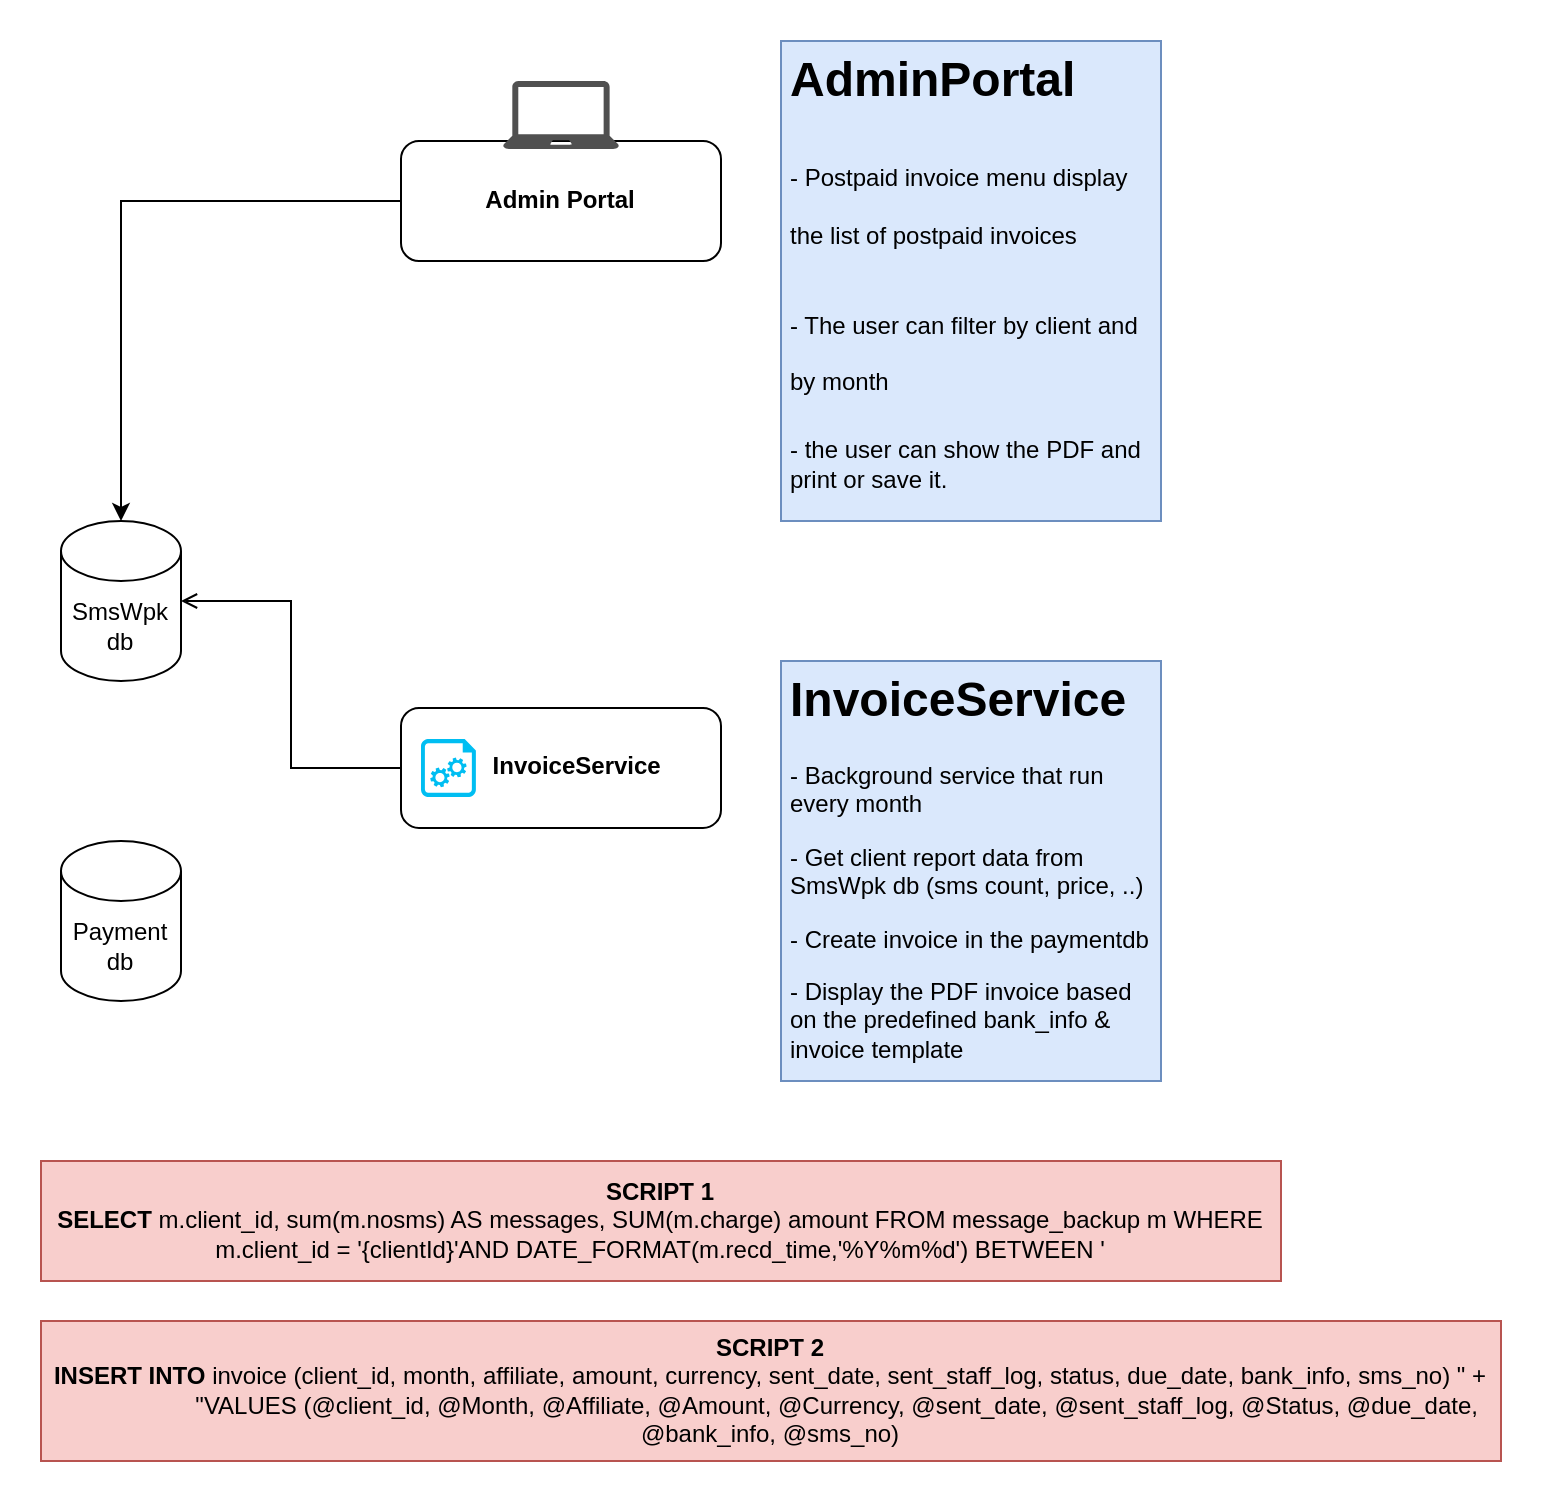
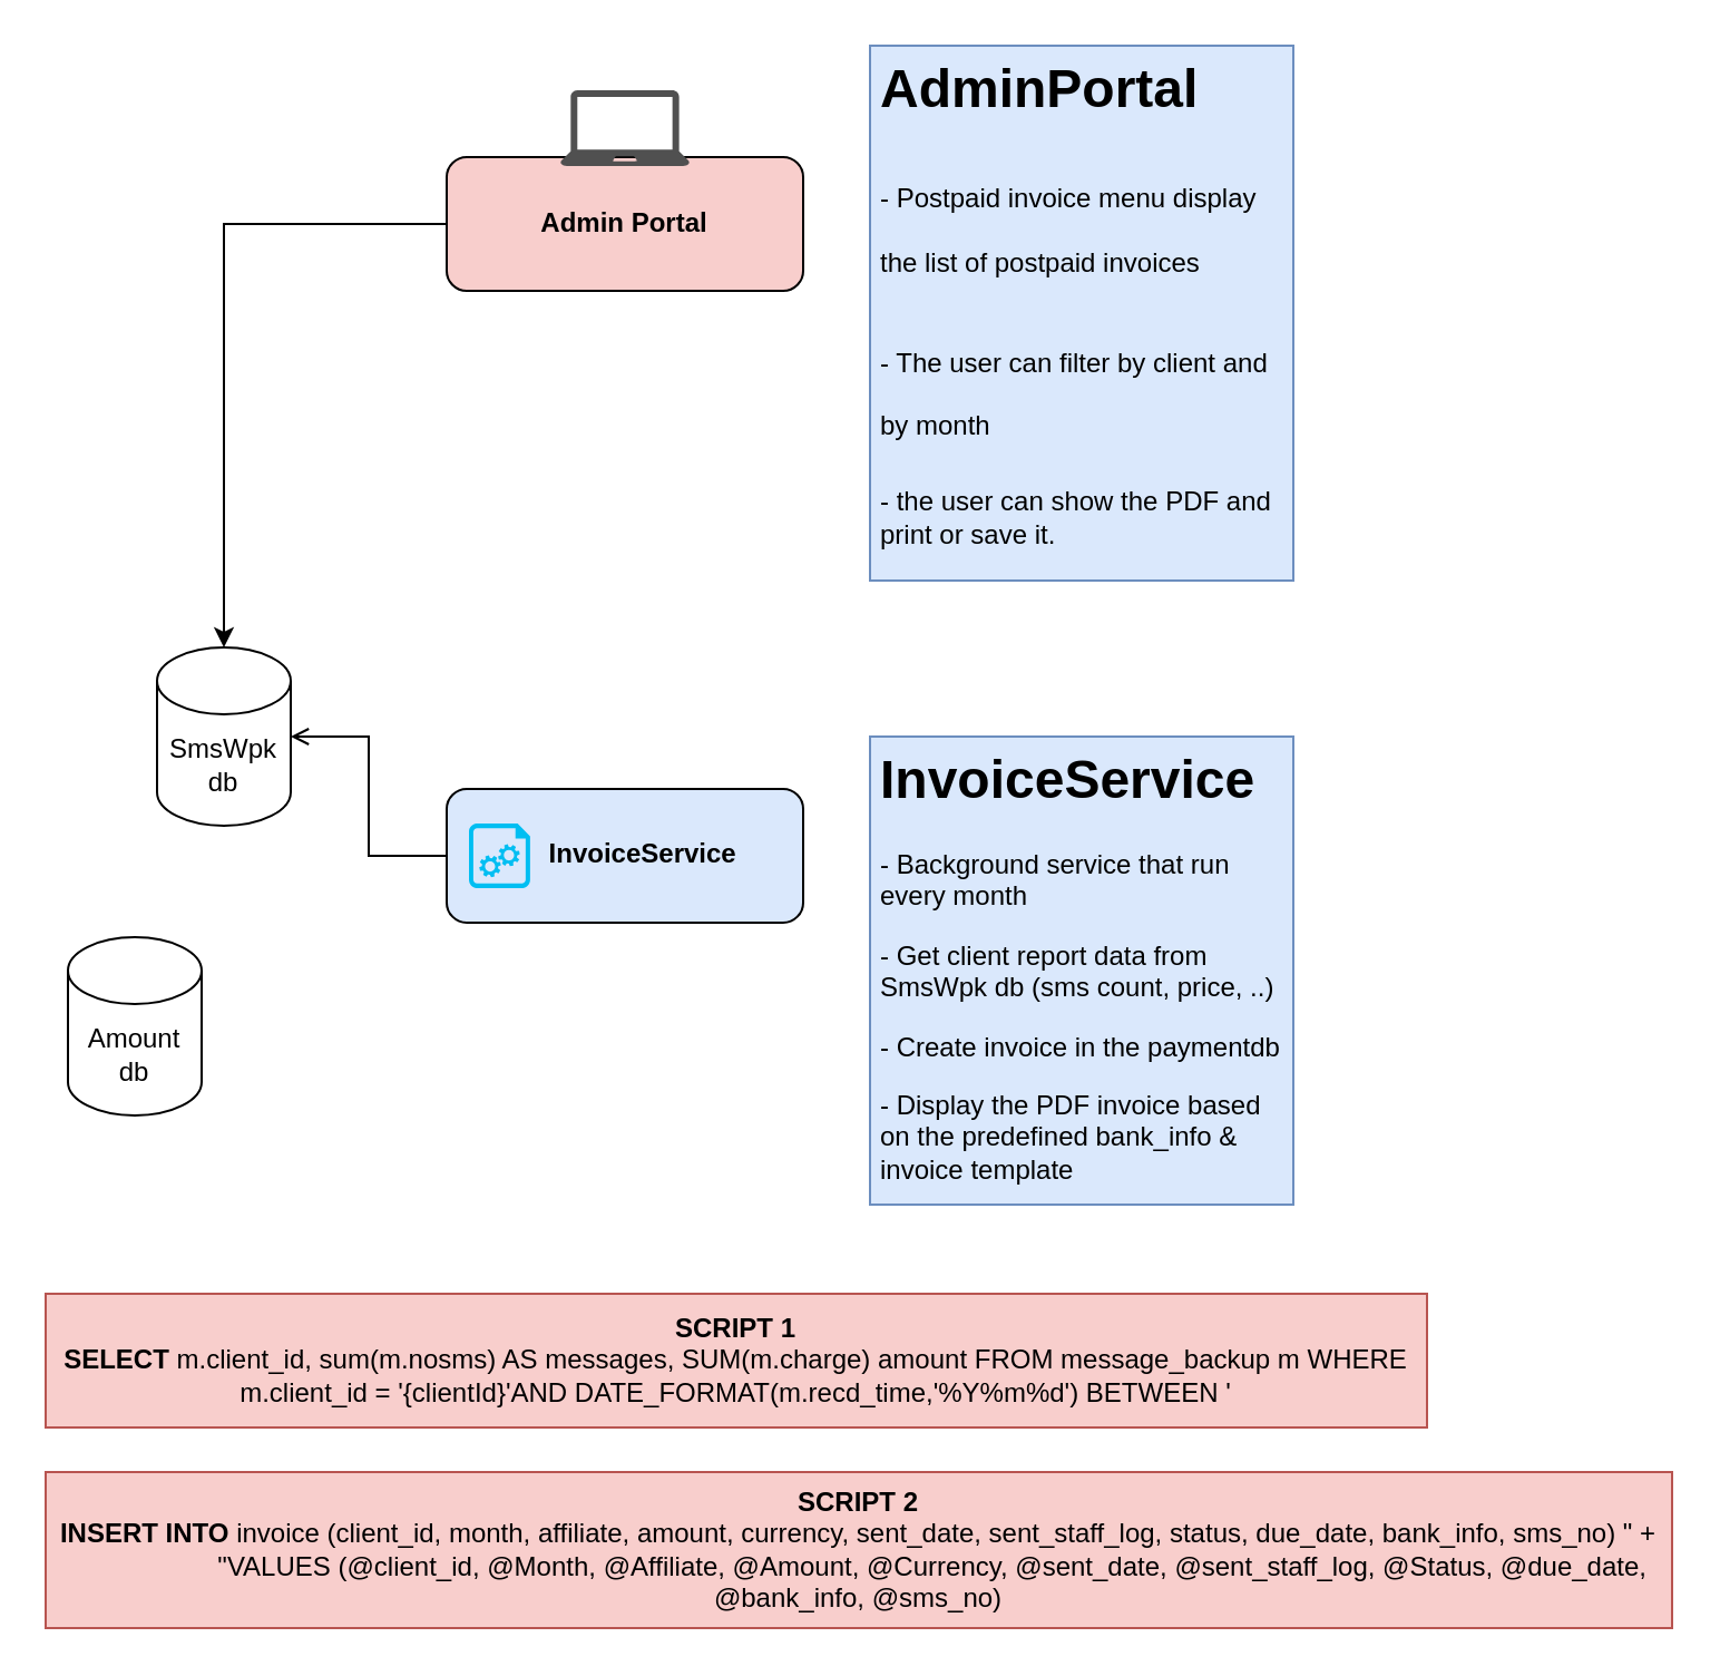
- <mxCell id="14" value="&lt;b&gt;Admin Portal&lt;/b&gt;" style="rounded=1;whiteSpace=wrap;html=1;fontSize=12;glass=0;strokeWidth=1;shadow=0;" vertex="1" parent="13"><mxGeometry y="30" width="160" height="60" as="geometry" /></mxCell>
+ <mxCell id="14" value="&lt;b&gt;Admin Portal&lt;/b&gt;" style="rounded=1;whiteSpace=wrap;html=1;fontSize=12;glass=0;strokeWidth=1;shadow=0;fillColor=#f8cecc;" vertex="1" parent="13"><mxGeometry y="30" width="160" height="60" as="geometry" /></mxCell>
- <mxCell id="3" value="SmsWpk&lt;br&gt;db" style="shape=cylinder3;whiteSpace=wrap;html=1;boundedLbl=1;backgroundOutline=1;size=15;" vertex="1" parent="1"><mxGeometry x="30" y="260" width="60" height="80" as="geometry" /></mxCell>
+ <mxCell id="3" value="SmsWpk&lt;br&gt;db" style="shape=cylinder3;whiteSpace=wrap;html=1;boundedLbl=1;backgroundOutline=1;size=15;" vertex="1" parent="1"><mxGeometry x="70" y="290" width="60" height="80" as="geometry" /></mxCell>
- <mxCell id="11" value="&lt;b&gt;&amp;nbsp; &amp;nbsp; &amp;nbsp;InvoiceService&lt;/b&gt;" style="rounded=1;whiteSpace=wrap;html=1;fontSize=12;glass=0;strokeWidth=1;shadow=0;" parent="10" vertex="1"><mxGeometry width="160" height="60" as="geometry" /></mxCell>
+ <mxCell id="11" value="&lt;b&gt;&amp;nbsp; &amp;nbsp; &amp;nbsp;InvoiceService&lt;/b&gt;" style="rounded=1;whiteSpace=wrap;html=1;fontSize=12;glass=0;strokeWidth=1;shadow=0;fillColor=#dae8fc;" parent="10" vertex="1"><mxGeometry width="160" height="60" as="geometry" /></mxCell>
- <mxCell id="4" value="Payment&lt;br&gt;db" style="shape=cylinder3;whiteSpace=wrap;html=1;boundedLbl=1;backgroundOutline=1;size=15;" vertex="1" parent="1"><mxGeometry x="30" y="420" width="60" height="80" as="geometry" /></mxCell>
+ <mxCell id="4" value="Amount&lt;br&gt;db" style="shape=cylinder3;whiteSpace=wrap;html=1;boundedLbl=1;backgroundOutline=1;size=15;" vertex="1" parent="1"><mxGeometry x="30" y="420" width="60" height="80" as="geometry" /></mxCell>
